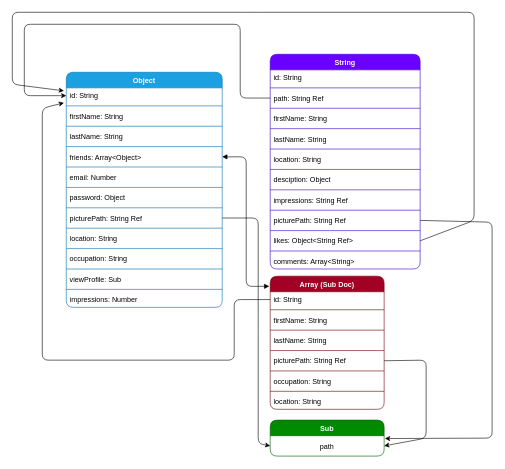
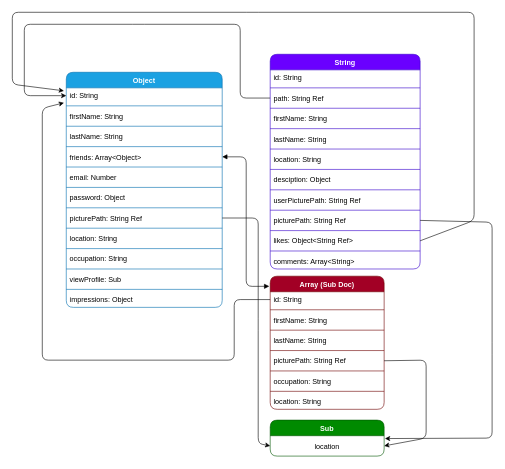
- <mxCell id="37" value="impressions: String Ref" style="text;strokeColor=none;fillColor=none;align=left;verticalAlign=top;spacingLeft=4;spacingRight=4;overflow=hidden;rotatable=0;points=[[0,0.5],[1,0.5]];portConstraint=eastwest;rounded=1;" parent="24" vertex="1"><mxGeometry y="230" width="250" height="26" as="geometry" /></mxCell>
+ <mxCell id="37" value="userPicturePath: String Ref" style="text;strokeColor=none;fillColor=none;align=left;verticalAlign=top;spacingLeft=4;spacingRight=4;overflow=hidden;rotatable=0;points=[[0,0.5],[1,0.5]];portConstraint=eastwest;rounded=1;" parent="24" vertex="1"><mxGeometry y="230" width="250" height="26" as="geometry" /></mxCell>
- <mxCell id="23" value="impressions: Number" style="text;strokeColor=none;fillColor=none;align=left;verticalAlign=top;spacingLeft=4;spacingRight=4;overflow=hidden;rotatable=0;points=[[0,0.5],[1,0.5]];portConstraint=eastwest;rounded=1;" parent="2" vertex="1"><mxGeometry y="366" width="260" height="26" as="geometry" /></mxCell>
+ <mxCell id="23" value="impressions: Object" style="text;strokeColor=none;fillColor=none;align=left;verticalAlign=top;spacingLeft=4;spacingRight=4;overflow=hidden;rotatable=0;points=[[0,0.5],[1,0.5]];portConstraint=eastwest;rounded=1;" parent="2" vertex="1"><mxGeometry y="366" width="260" height="26" as="geometry" /></mxCell>
- <mxCell id="57" value="path" style="text;strokeColor=none;fillColor=none;align=center;verticalAlign=middle;spacingLeft=4;spacingRight=4;overflow=hidden;rotatable=0;points=[[0,0.5],[1,0.5]];portConstraint=eastwest;rounded=1;" parent="56" vertex="1"><mxGeometry y="26" width="190" height="34" as="geometry" /></mxCell>
+ <mxCell id="57" value="location" style="text;strokeColor=none;fillColor=none;align=center;verticalAlign=middle;spacingLeft=4;spacingRight=4;overflow=hidden;rotatable=0;points=[[0,0.5],[1,0.5]];portConstraint=eastwest;rounded=1;" parent="56" vertex="1"><mxGeometry y="26" width="190" height="34" as="geometry" /></mxCell>
